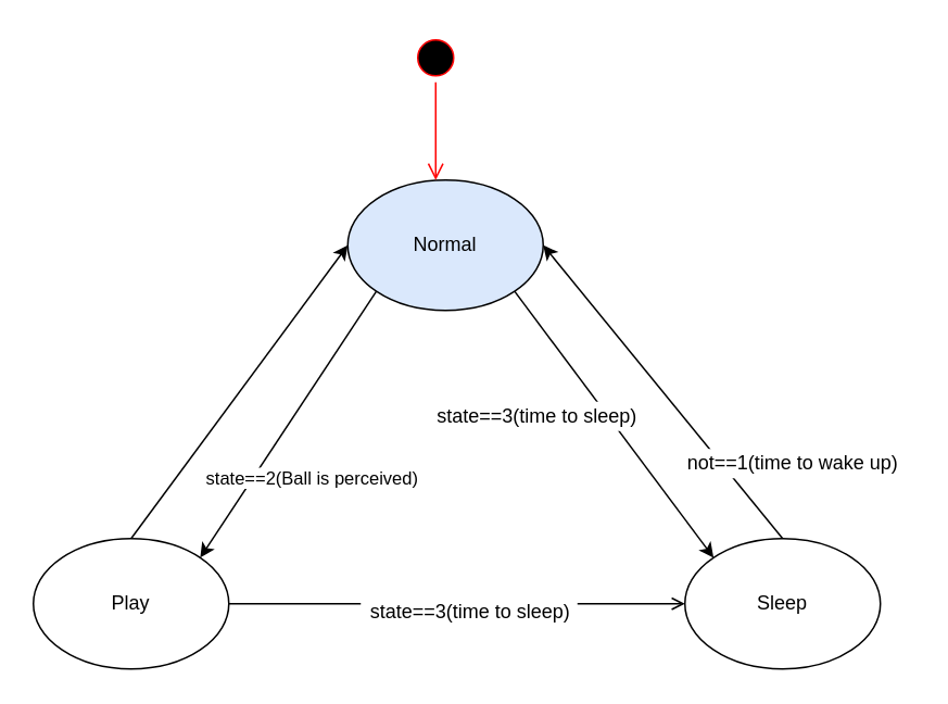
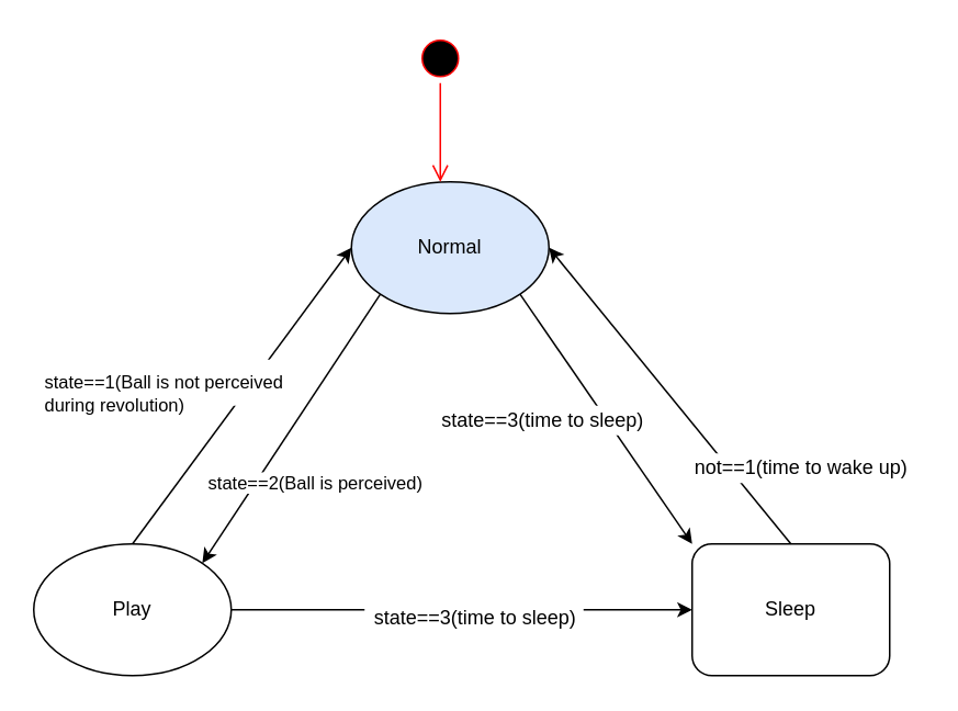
+ <mxCell id="14" value="&lt;span style=&quot;color: rgb(0 , 0 , 0) ; font-family: &amp;#34;helvetica&amp;#34; ; font-size: 11px ; font-style: normal ; font-weight: 400 ; letter-spacing: normal ; text-align: center ; text-indent: 0px ; text-transform: none ; word-spacing: 0px ; background-color: rgb(255 , 255 , 255) ; display: inline ; float: none&quot;&gt;state==1(Ball is not perceived during revolution)&lt;/span&gt;" style="text;whiteSpace=wrap;html=1;fillColor=#ffffff;" vertex="1" parent="1"><mxGeometry x="25" y="218" width="150" height="28" as="geometry" /></mxCell>
- <mxCell id="7" value="" style="endArrow=open;html=1;exitX=1;exitY=0.5;exitDx=0;exitDy=0;entryX=0;entryY=0.5;entryDx=0;entryDy=0;" edge="1" parent="1" source="3" target="4"><mxGeometry width="50" height="50" relative="1" as="geometry"><mxPoint x="240" y="457" as="sourcePoint" /><mxPoint x="290" y="407" as="targetPoint" /></mxGeometry></mxCell>
+ <mxCell id="7" value="" style="endArrow=classic;html=1;exitX=1;exitY=0.5;exitDx=0;exitDy=0;entryX=0;entryY=0.5;entryDx=0;entryDy=0;" edge="1" parent="1" source="3" target="4"><mxGeometry width="50" height="50" relative="1" as="geometry"><mxPoint x="240" y="457" as="sourcePoint" /><mxPoint x="290" y="407" as="targetPoint" /></mxGeometry></mxCell>
- <mxCell id="4" value="Sleep" style="ellipse;whiteSpace=wrap;html=1;" vertex="1" parent="1"><mxGeometry x="420" y="330" width="120" height="80" as="geometry" /></mxCell>
+ <mxCell id="4" value="Sleep" style="whiteSpace=wrap;html=1;rounded=1;" vertex="1" parent="1"><mxGeometry x="420" y="330" width="120" height="80" as="geometry" /></mxCell>
